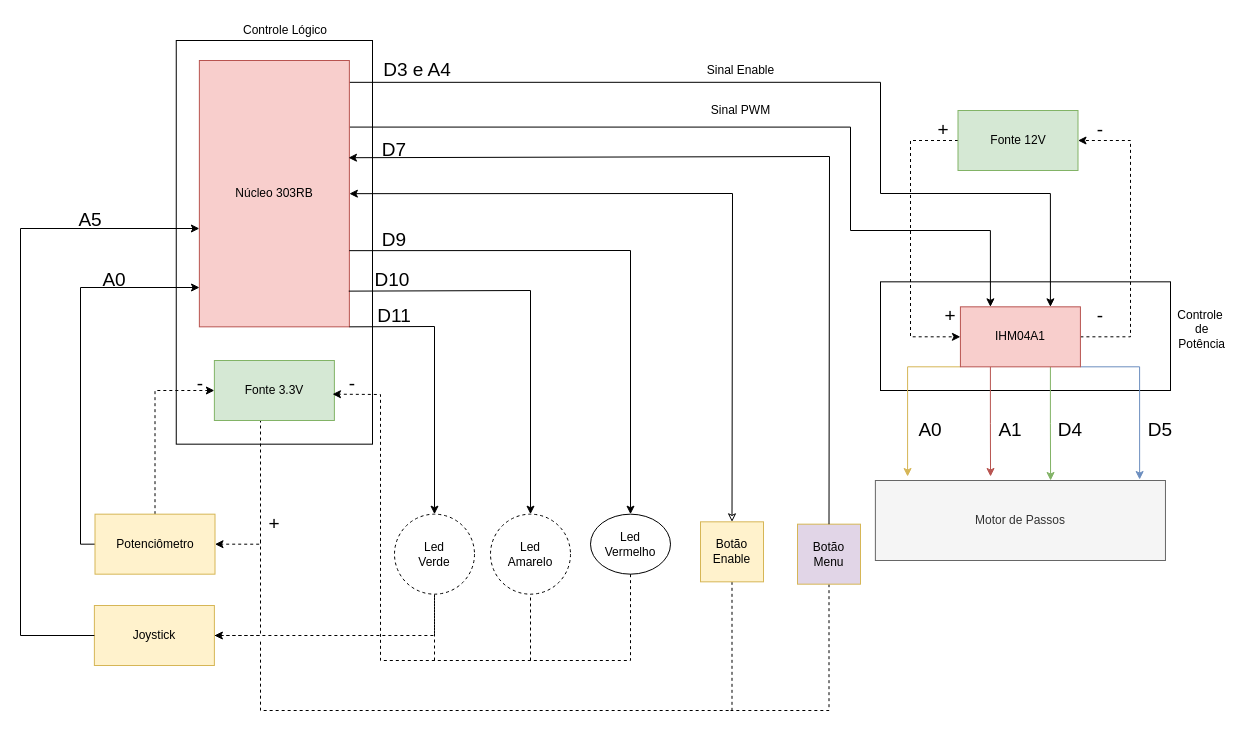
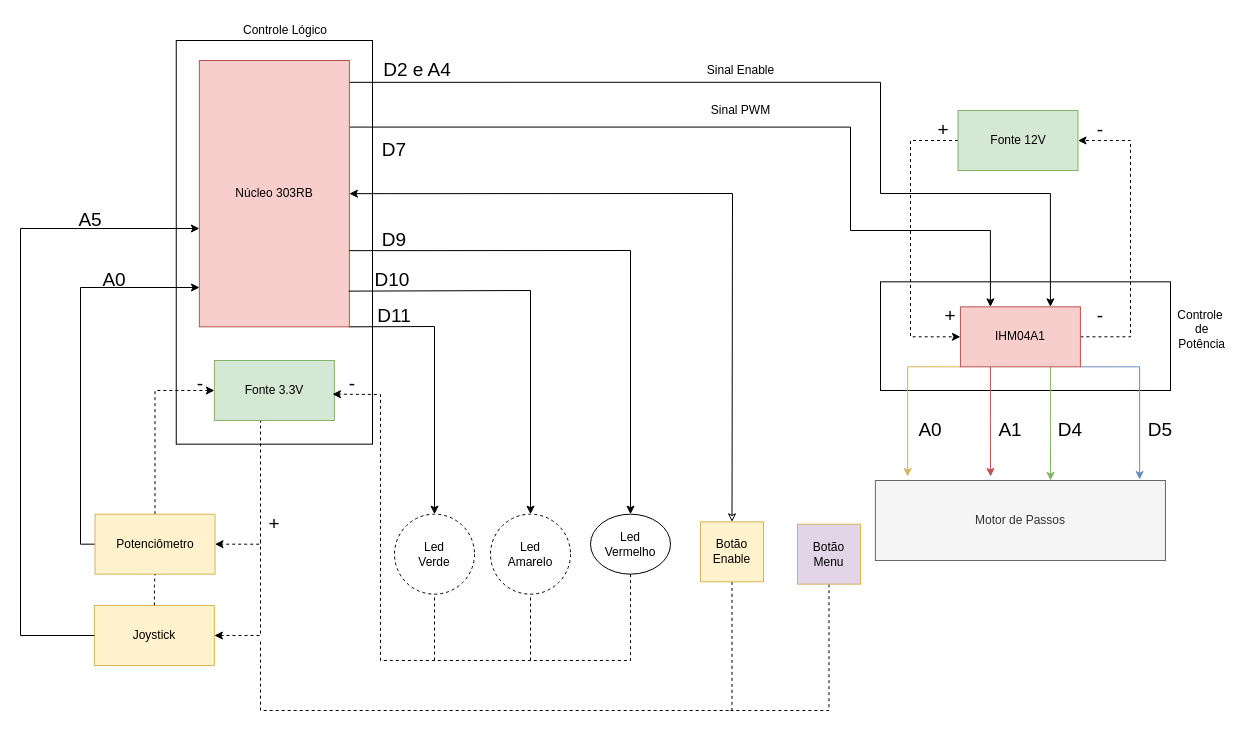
- <mxCell id="58" value="&lt;font style=&quot;font-size: 19px&quot;&gt;D3 e A4&lt;/font&gt;" style="text;html=1;strokeColor=none;fillColor=none;align=center;verticalAlign=middle;whiteSpace=wrap;rounded=0;" vertex="1" parent="1"><mxGeometry x="374" y="60" width="86" height="20" as="geometry" /></mxCell>
+ <mxCell id="58" value="&lt;font style=&quot;font-size: 19px&quot;&gt;D2 e A4&lt;/font&gt;" style="text;html=1;strokeColor=none;fillColor=none;align=center;verticalAlign=middle;whiteSpace=wrap;rounded=0;" vertex="1" parent="1"><mxGeometry x="374" y="60" width="86" height="20" as="geometry" /></mxCell>
- <mxCell id="49" value="" style="endArrow=none;html=1;rounded=0;entryX=0.5;entryY=0;entryDx=0;entryDy=0;exitX=0.994;exitY=0.365;exitDx=0;exitDy=0;exitPerimeter=0;endFill=0;startArrow=classic;startFill=1;" edge="1" parent="1" source="6" target="44"><mxGeometry width="50" height="50" relative="1" as="geometry"><mxPoint x="750" y="155.968" as="sourcePoint" /><mxPoint x="832.88" y="373.67" as="targetPoint" /><Array as="points"><mxPoint x="829" y="156" /></Array></mxGeometry></mxCell>
- <mxCell id="36" style="edgeStyle=orthogonalEdgeStyle;rounded=0;orthogonalLoop=1;jettySize=auto;html=1;startArrow=none;startFill=0;endArrow=none;endFill=0;dashed=1;" edge="1" parent="1" source="37" target="30"><mxGeometry relative="1" as="geometry" /></mxCell>
+ <mxCell id="36" style="edgeStyle=orthogonalEdgeStyle;rounded=0;orthogonalLoop=1;jettySize=auto;html=1;entryX=0.5;entryY=1;entryDx=0;entryDy=0;startArrow=none;startFill=0;endArrow=none;endFill=0;dashed=1;" edge="1" parent="1" source="37" target="16"><mxGeometry relative="1" as="geometry" /></mxCell>
